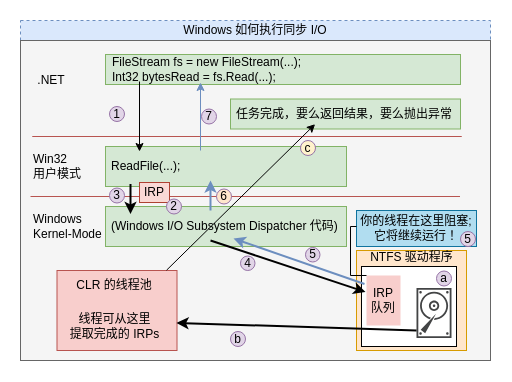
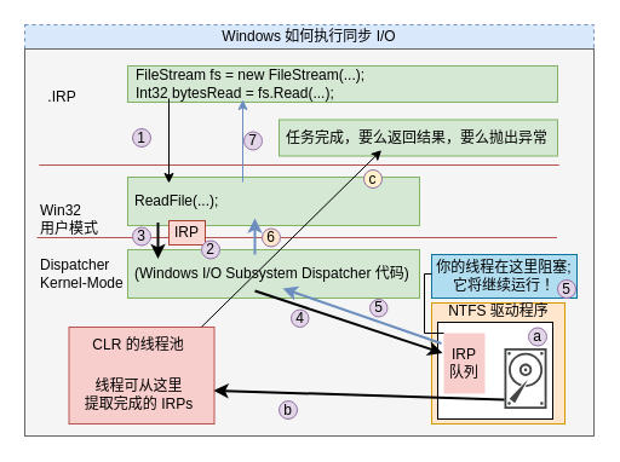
- <mxCell id="12" value=".NET" style="text;html=1;strokeColor=none;fillColor=none;align=center;verticalAlign=middle;whiteSpace=wrap;rounded=0;" parent="1" vertex="1"><mxGeometry x="31" y="70" width="40" height="20" as="geometry" /></mxCell>
+ <mxCell id="12" value=".IRP" style="text;html=1;strokeColor=none;fillColor=none;align=center;verticalAlign=middle;whiteSpace=wrap;rounded=0;" parent="1" vertex="1"><mxGeometry x="31" y="70" width="40" height="20" as="geometry" /></mxCell>
- <mxCell id="13" value="Win32&lt;br&gt;&lt;div style=&quot;&quot;&gt;&lt;span&gt;用户模式&lt;/span&gt;&lt;/div&gt;" style="text;html=1;strokeColor=none;fillColor=none;align=left;verticalAlign=middle;whiteSpace=wrap;rounded=0;" parent="1" vertex="1"><mxGeometry x="31" y="148.5" width="50" height="35" as="geometry" /></mxCell>
+ <mxCell id="13" value="Win32&lt;br&gt;&lt;div style=&quot;&quot;&gt;&lt;span&gt;用户模式&lt;/span&gt;&lt;/div&gt;" style="text;html=1;strokeColor=none;fillColor=none;align=left;verticalAlign=middle;whiteSpace=wrap;rounded=0;" parent="1" vertex="1"><mxGeometry x="31" y="163.5" width="50" height="35" as="geometry" /></mxCell>
- <mxCell id="14" value="Windows&lt;br&gt;Kernel-Mode" style="text;html=1;strokeColor=none;fillColor=none;align=left;verticalAlign=middle;whiteSpace=wrap;rounded=0;" parent="1" vertex="1"><mxGeometry x="31" y="208.5" width="79" height="35" as="geometry" /></mxCell>
+ <mxCell id="14" value="Dispatcher&lt;br&gt;Kernel-Mode" style="text;html=1;strokeColor=none;fillColor=none;align=left;verticalAlign=middle;whiteSpace=wrap;rounded=0;" parent="1" vertex="1"><mxGeometry x="31" y="208.5" width="79" height="35" as="geometry" /></mxCell>
